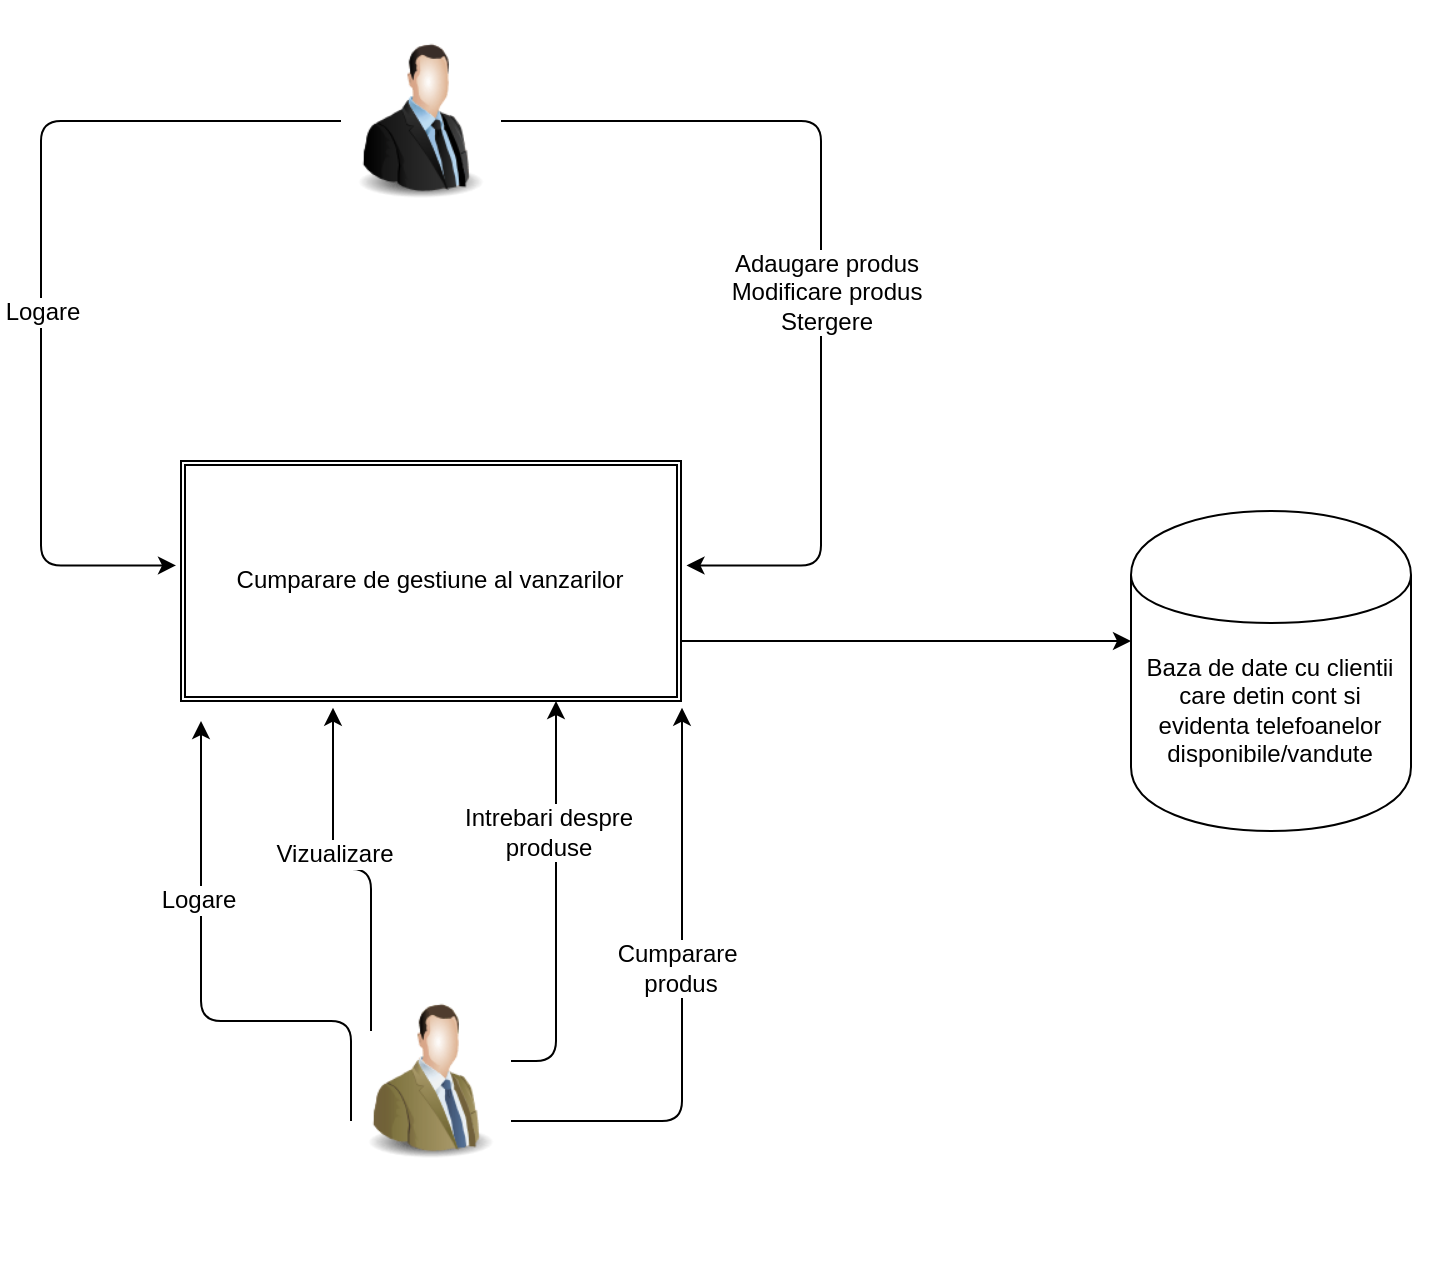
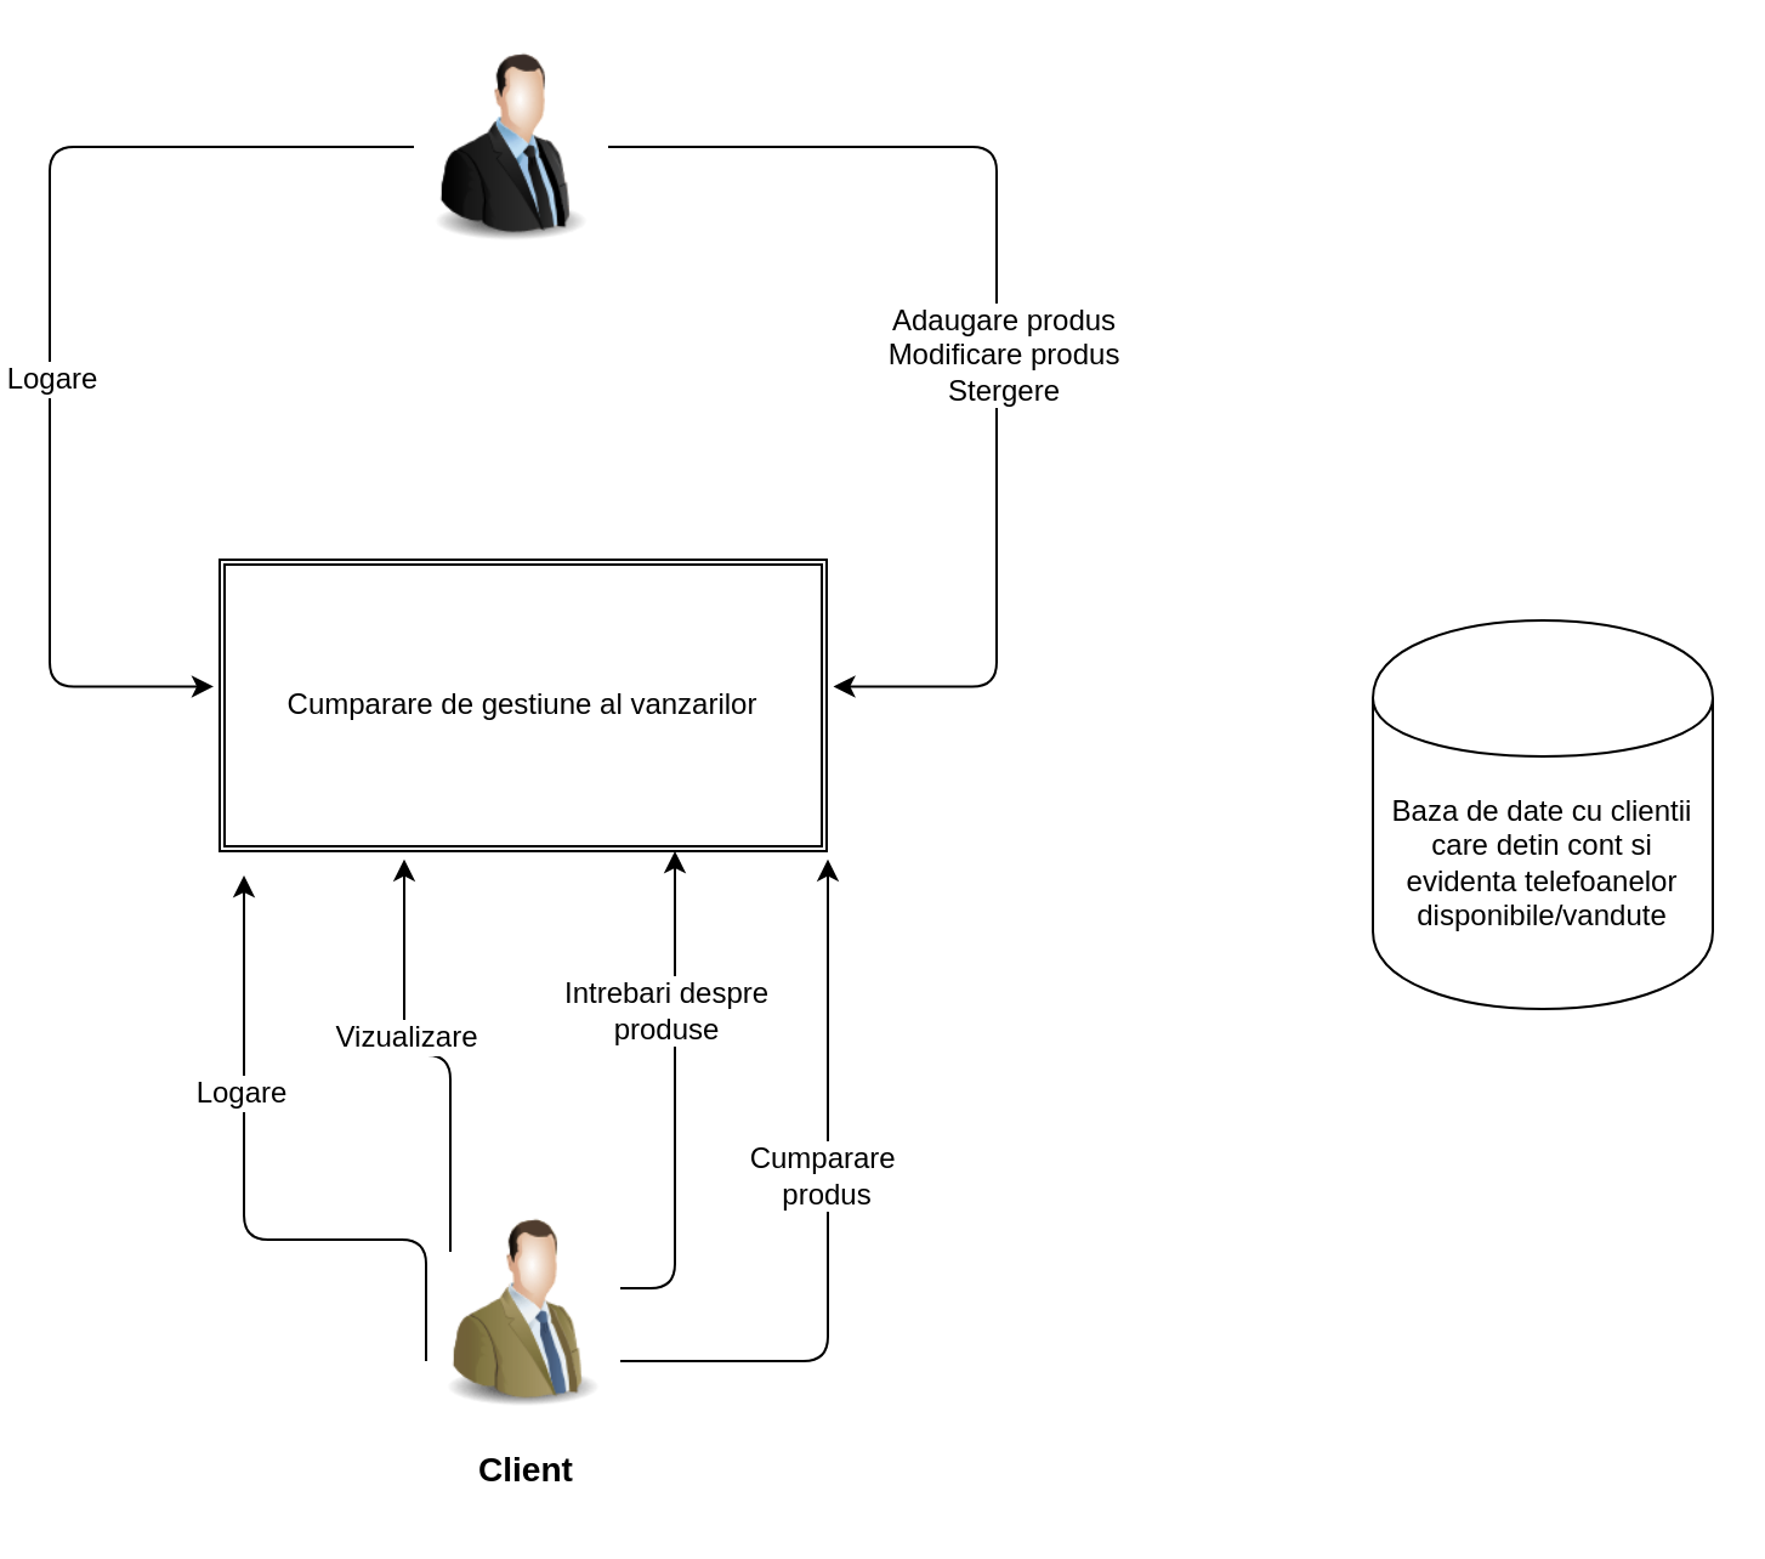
- <mxCell id="18" value="" style="edgeStyle=elbowEdgeStyle;elbow=vertical;endArrow=classic;html=1;exitX=1;exitY=0.75;exitDx=0;exitDy=0;" edge="1" parent="1" source="4" target="15"><mxGeometry width="50" height="50" relative="1" as="geometry"><mxPoint x="415" y="370" as="sourcePoint" /><mxPoint x="550" y="340" as="targetPoint" /></mxGeometry></mxCell>
+ <mxCell id="10" value="&lt;h3&gt;Client&lt;/h3&gt;" style="text;html=1;resizable=0;points=[];autosize=1;align=left;verticalAlign=top;spacingTop=-4;" vertex="1" parent="1"><mxGeometry x="195" y="580" width="50" height="40" as="geometry" /></mxCell>
